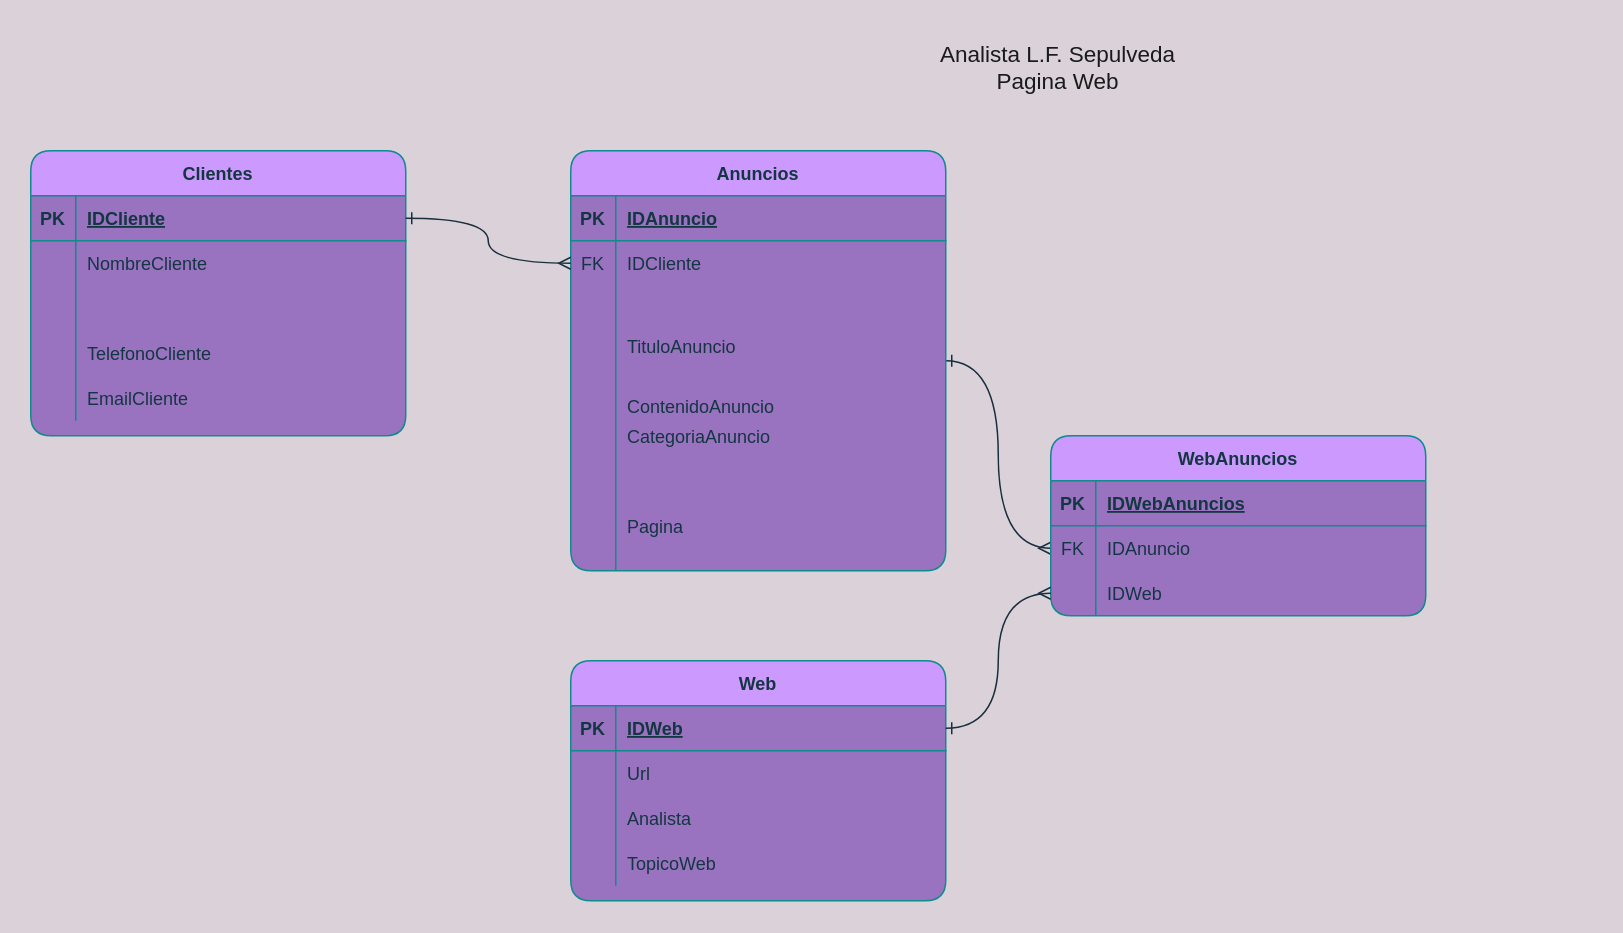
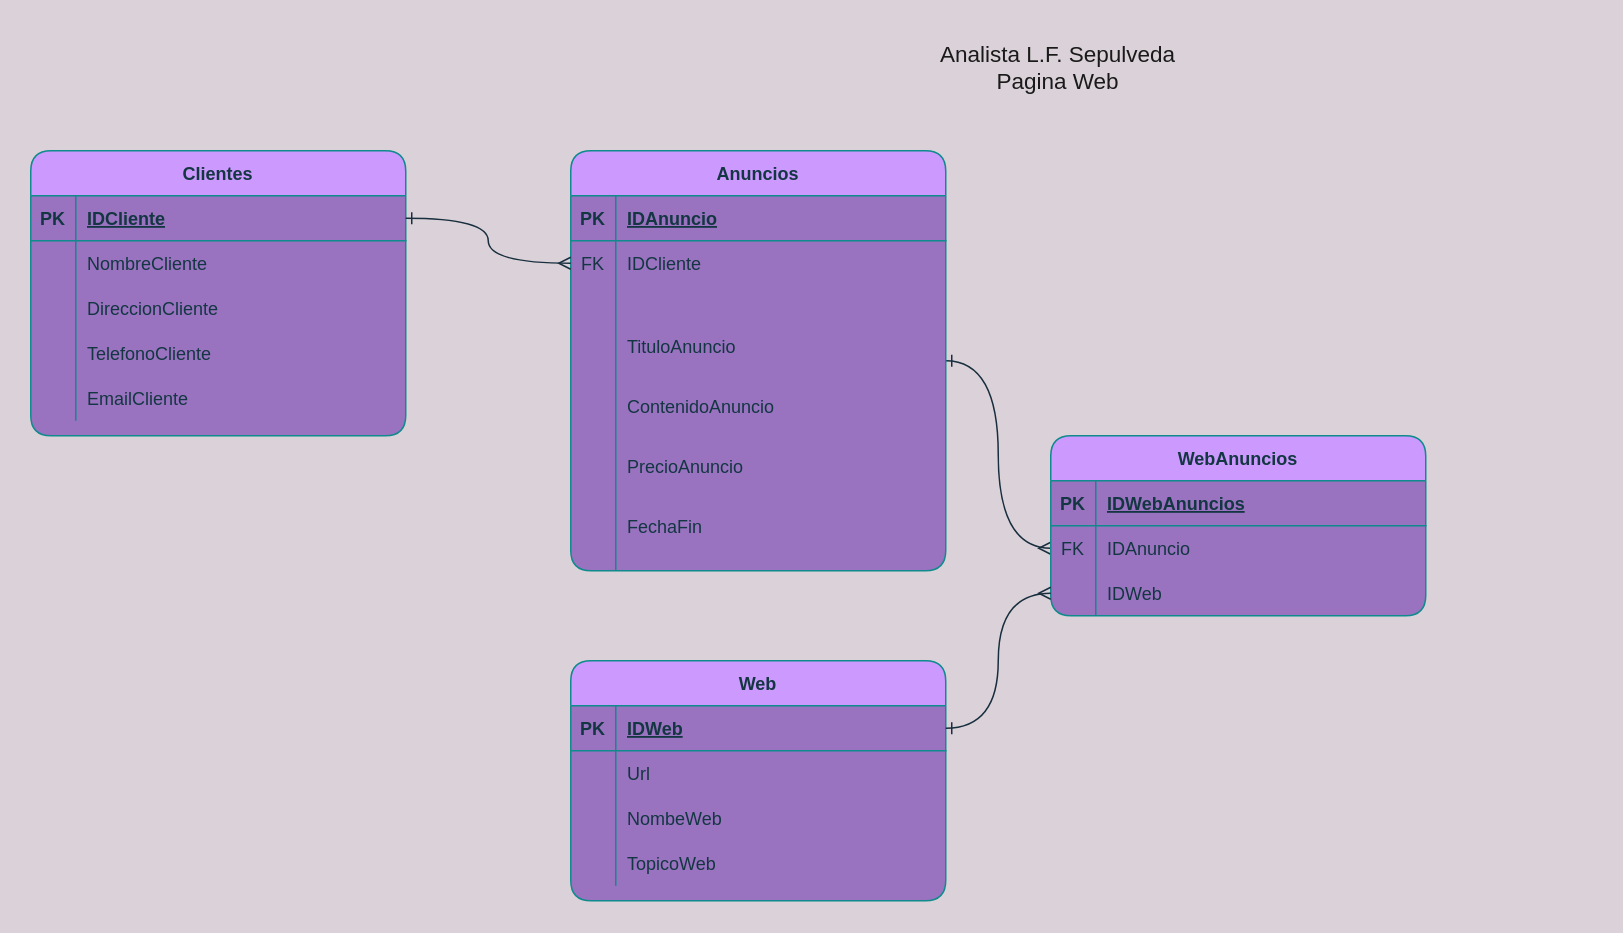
+ <mxCell id="56" value="DireccionCliente" style="shape=partialRectangle;overflow=hidden;connectable=0;fillColor=none;top=0;left=0;bottom=0;right=0;align=left;spacingLeft=6;strokeColor=#0F8B8D;fontColor=#143642;rounded=1;" vertex="1" parent="54"><mxGeometry x="30" width="220" height="30" as="geometry"><mxRectangle width="220" height="30" as="alternateBounds" /></mxGeometry></mxCell>
- <mxCell id="22" value="CategoriaAnuncio" style="shape=partialRectangle;overflow=hidden;connectable=0;fillColor=none;top=0;left=0;bottom=0;right=0;align=left;spacingLeft=6;strokeColor=#0F8B8D;fontColor=#143642;rounded=1;" vertex="1" parent="20"><mxGeometry x="30" width="220" height="20" as="geometry"><mxRectangle width="220" height="20" as="alternateBounds" /></mxGeometry></mxCell>
+ <mxCell id="25" value="PrecioAnuncio" style="shape=partialRectangle;overflow=hidden;connectable=0;fillColor=none;top=0;left=0;bottom=0;right=0;align=left;spacingLeft=6;strokeColor=#0F8B8D;fontColor=#143642;rounded=1;" vertex="1" parent="23"><mxGeometry x="30" width="220" height="20" as="geometry"><mxRectangle width="220" height="20" as="alternateBounds" /></mxGeometry></mxCell>
- <mxCell id="30" value="Pagina" style="shape=partialRectangle;overflow=hidden;connectable=0;fillColor=none;top=0;left=0;bottom=0;right=0;align=left;spacingLeft=6;strokeColor=#0F8B8D;fontColor=#143642;rounded=1;" vertex="1" parent="28"><mxGeometry x="30" width="220" height="20" as="geometry"><mxRectangle width="220" height="20" as="alternateBounds" /></mxGeometry></mxCell>
+ <mxCell id="30" value="FechaFin" style="shape=partialRectangle;overflow=hidden;connectable=0;fillColor=none;top=0;left=0;bottom=0;right=0;align=left;spacingLeft=6;strokeColor=#0F8B8D;fontColor=#143642;rounded=1;" vertex="1" parent="28"><mxGeometry x="30" width="220" height="20" as="geometry"><mxRectangle width="220" height="20" as="alternateBounds" /></mxGeometry></mxCell>
- <mxCell id="43" value="Analista    " style="shape=partialRectangle;overflow=hidden;connectable=0;fillColor=none;top=0;left=0;bottom=0;right=0;align=left;spacingLeft=6;strokeColor=#0F8B8D;fontColor=#143642;rounded=1;" parent="41" vertex="1"><mxGeometry x="30" width="220" height="30" as="geometry"><mxRectangle width="220" height="30" as="alternateBounds" /></mxGeometry></mxCell>
+ <mxCell id="43" value="NombeWeb    " style="shape=partialRectangle;overflow=hidden;connectable=0;fillColor=none;top=0;left=0;bottom=0;right=0;align=left;spacingLeft=6;strokeColor=#0F8B8D;fontColor=#143642;rounded=1;" parent="41" vertex="1"><mxGeometry x="30" width="220" height="30" as="geometry"><mxRectangle width="220" height="30" as="alternateBounds" /></mxGeometry></mxCell>
